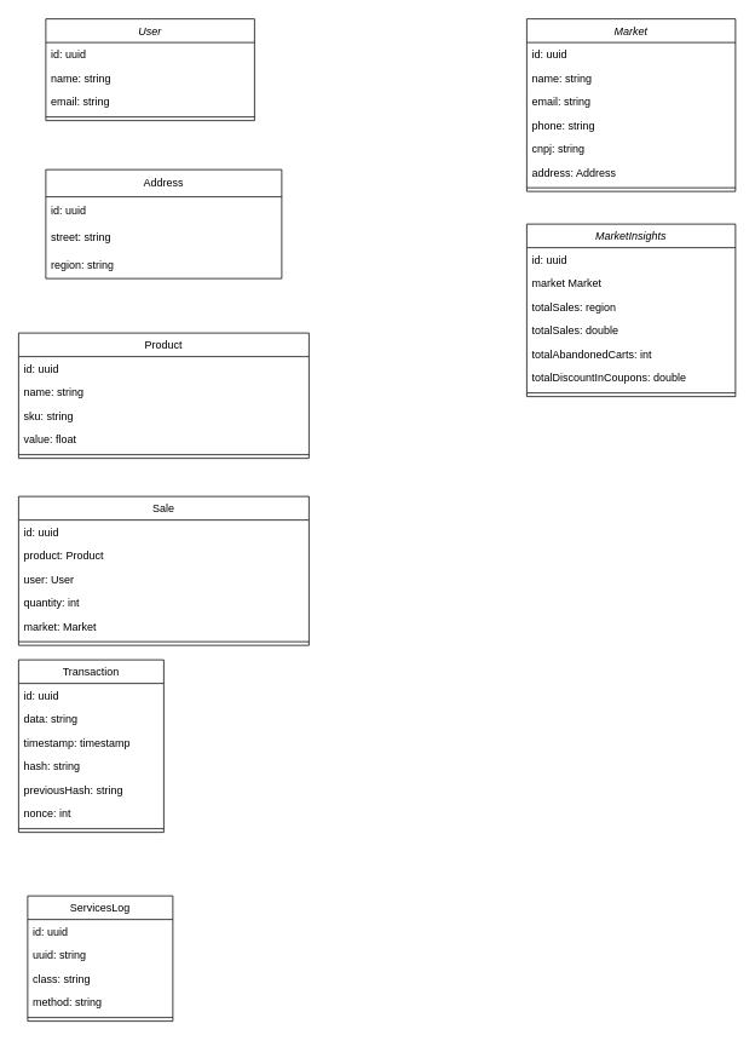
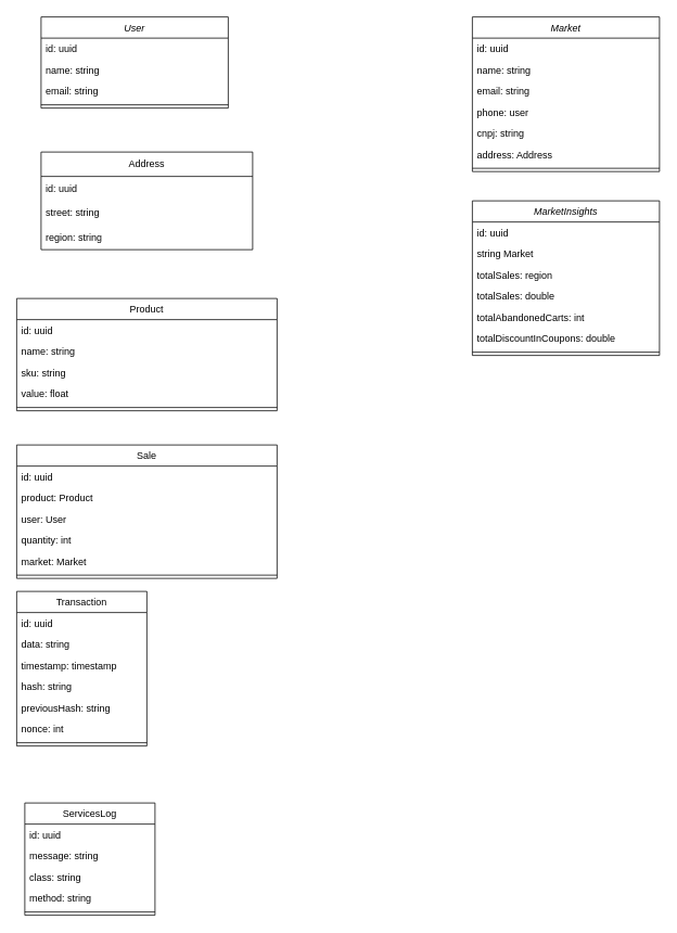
- <mxCell id="42" value="phone: string" style="text;align=left;verticalAlign=top;spacingLeft=4;spacingRight=4;overflow=hidden;rotatable=0;points=[[0,0.5],[1,0.5]];portConstraint=eastwest;rounded=0;shadow=0;html=0;" vertex="1" parent="38"><mxGeometry y="104" width="230" height="26" as="geometry" /></mxCell>
+ <mxCell id="42" value="phone: user" style="text;align=left;verticalAlign=top;spacingLeft=4;spacingRight=4;overflow=hidden;rotatable=0;points=[[0,0.5],[1,0.5]];portConstraint=eastwest;rounded=0;shadow=0;html=0;" vertex="1" parent="38"><mxGeometry y="104" width="230" height="26" as="geometry" /></mxCell>
- <mxCell id="48" value="market Market" style="text;align=left;verticalAlign=top;spacingLeft=4;spacingRight=4;overflow=hidden;rotatable=0;points=[[0,0.5],[1,0.5]];portConstraint=eastwest;rounded=0;shadow=0;html=0;" vertex="1" parent="46"><mxGeometry y="52" width="230" height="26" as="geometry" /></mxCell>
+ <mxCell id="48" value="string Market" style="text;align=left;verticalAlign=top;spacingLeft=4;spacingRight=4;overflow=hidden;rotatable=0;points=[[0,0.5],[1,0.5]];portConstraint=eastwest;rounded=0;shadow=0;html=0;" vertex="1" parent="46"><mxGeometry y="52" width="230" height="26" as="geometry" /></mxCell>
- <mxCell id="27" value="uuid: string" style="text;align=left;verticalAlign=top;spacingLeft=4;spacingRight=4;overflow=hidden;rotatable=0;points=[[0,0.5],[1,0.5]];portConstraint=eastwest;" parent="25" vertex="1"><mxGeometry y="52" width="160" height="26" as="geometry" /></mxCell>
+ <mxCell id="27" value="message: string" style="text;align=left;verticalAlign=top;spacingLeft=4;spacingRight=4;overflow=hidden;rotatable=0;points=[[0,0.5],[1,0.5]];portConstraint=eastwest;" parent="25" vertex="1"><mxGeometry y="52" width="160" height="26" as="geometry" /></mxCell>
